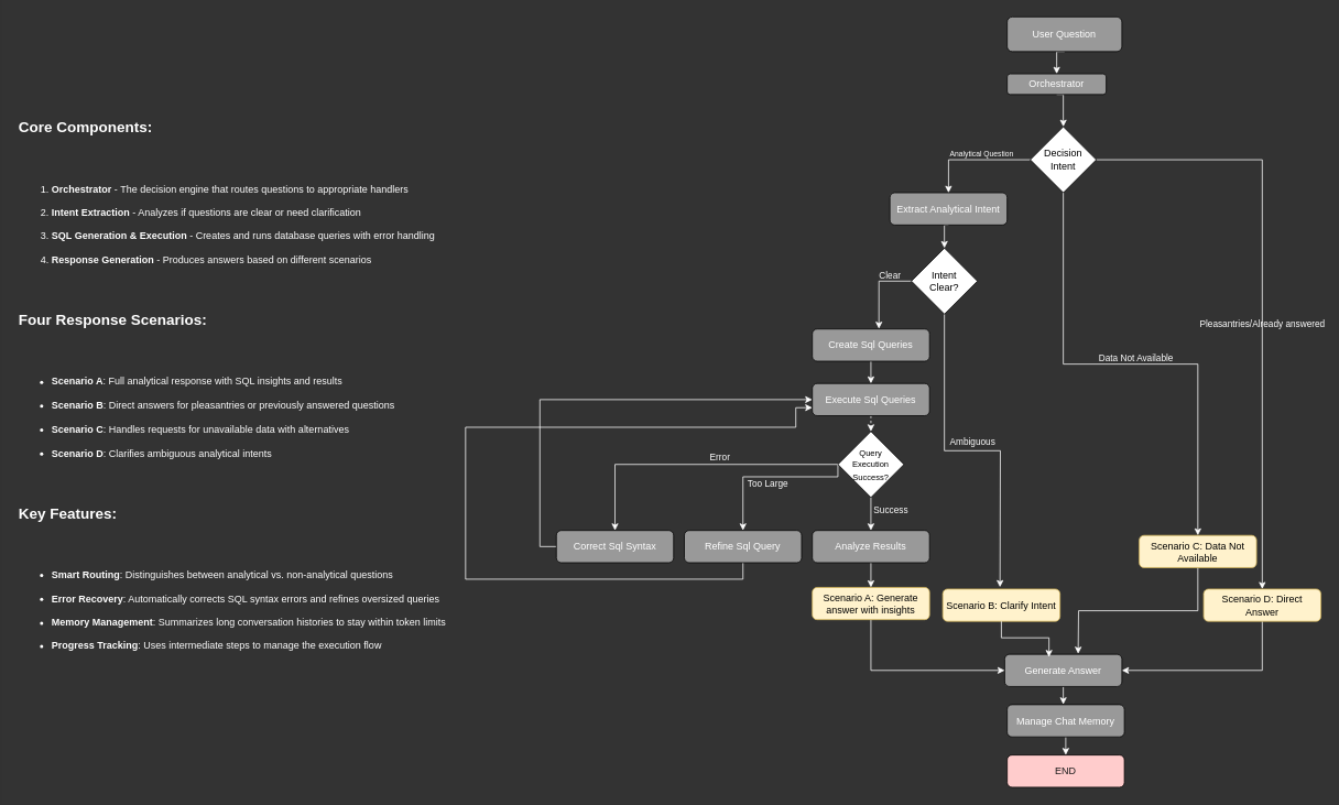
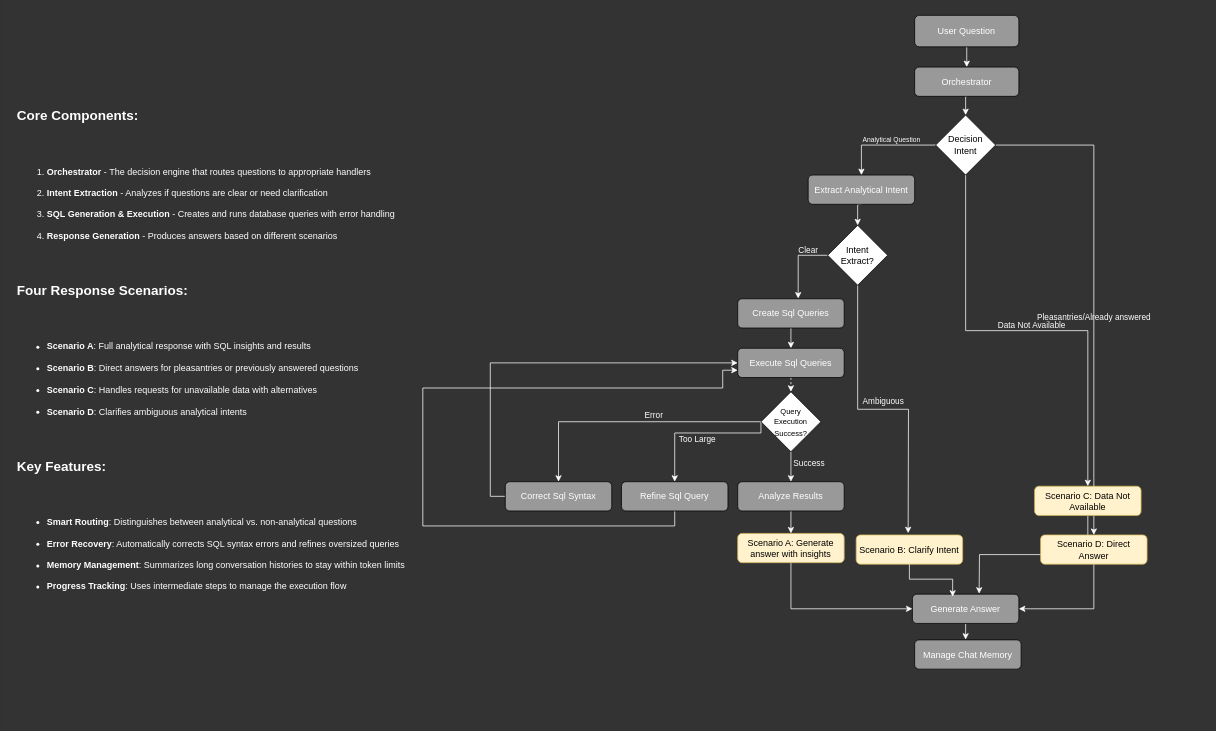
- <mxCell id="5" value="Orchestrator" style="rounded=1;whiteSpace=wrap;html=1;fillColor=#999999;fontColor=#FFFFFF;" vertex="1" parent="1"><mxGeometry x="1219" y="89" width="120" height="25" as="geometry" /></mxCell>
+ <mxCell id="5" value="Orchestrator" style="rounded=1;whiteSpace=wrap;html=1;fillColor=#999999;fontColor=#FFFFFF;" vertex="1" parent="1"><mxGeometry x="1219" y="89" width="139" height="39" as="geometry" /></mxCell>
- <mxCell id="34" value="Intent &lt;br&gt;Clear?" style="rhombus;whiteSpace=wrap;html=1;" vertex="1" parent="1"><mxGeometry x="1103" y="300" width="80" height="80" as="geometry" /></mxCell>
+ <mxCell id="34" value="Intent &lt;br&gt;Extract?" style="rhombus;whiteSpace=wrap;html=1;" vertex="1" parent="1"><mxGeometry x="1103" y="300" width="80" height="80" as="geometry" /></mxCell>
- <mxCell id="48" value="Scenario D: Direct Answer" style="rounded=1;whiteSpace=wrap;html=1;fillColor=#fff2cc;strokeColor=#d6b656;" vertex="1" parent="1"><mxGeometry x="1457" y="713" width="142" height="39" as="geometry" /></mxCell>
+ <mxCell id="48" value="Scenario D: Direct Answer" style="rounded=1;whiteSpace=wrap;html=1;fillColor=#fff2cc;strokeColor=#d6b656;" vertex="1" parent="1"><mxGeometry x="1387" y="713" width="142" height="39" as="geometry" /></mxCell>
- <mxCell id="20" style="edgeStyle=orthogonalEdgeStyle;rounded=0;orthogonalLoop=1;jettySize=auto;html=1;exitX=0.5;exitY=1;exitDx=0;exitDy=0;entryX=0.5;entryY=0;entryDx=0;entryDy=0;strokeColor=#FFFFFF;" edge="1" parent="1" source="21" target="22"><mxGeometry relative="1" as="geometry" /></mxCell>
- <mxCell id="22" value="END" style="rounded=1;whiteSpace=wrap;html=1;fillColor=#FFCCCC;fontColor=#1A1A1A;" vertex="1" parent="1"><mxGeometry x="1219" y="914" width="142" height="39" as="geometry" /></mxCell>
